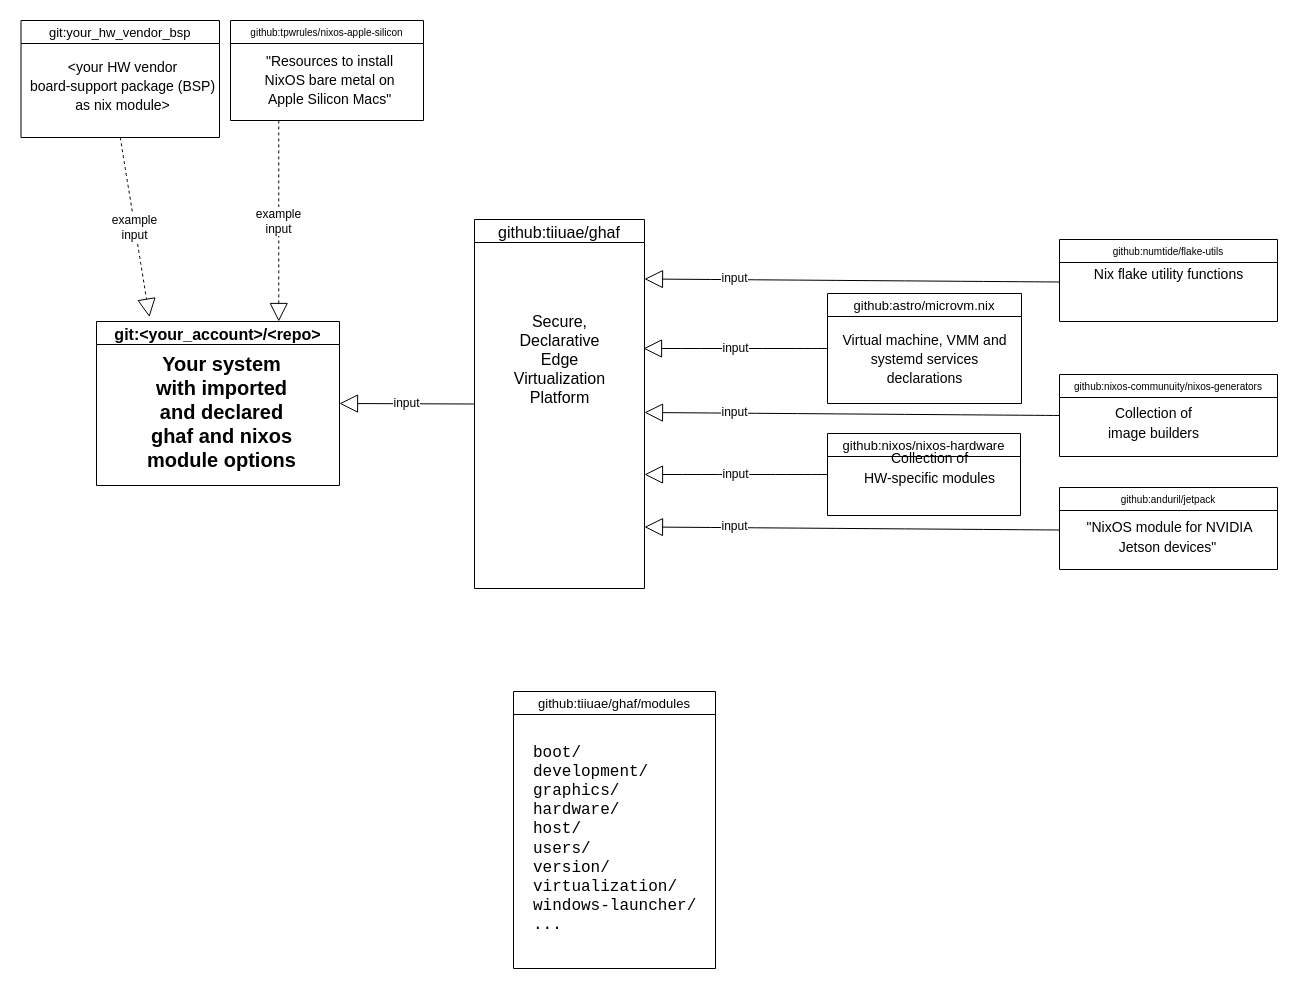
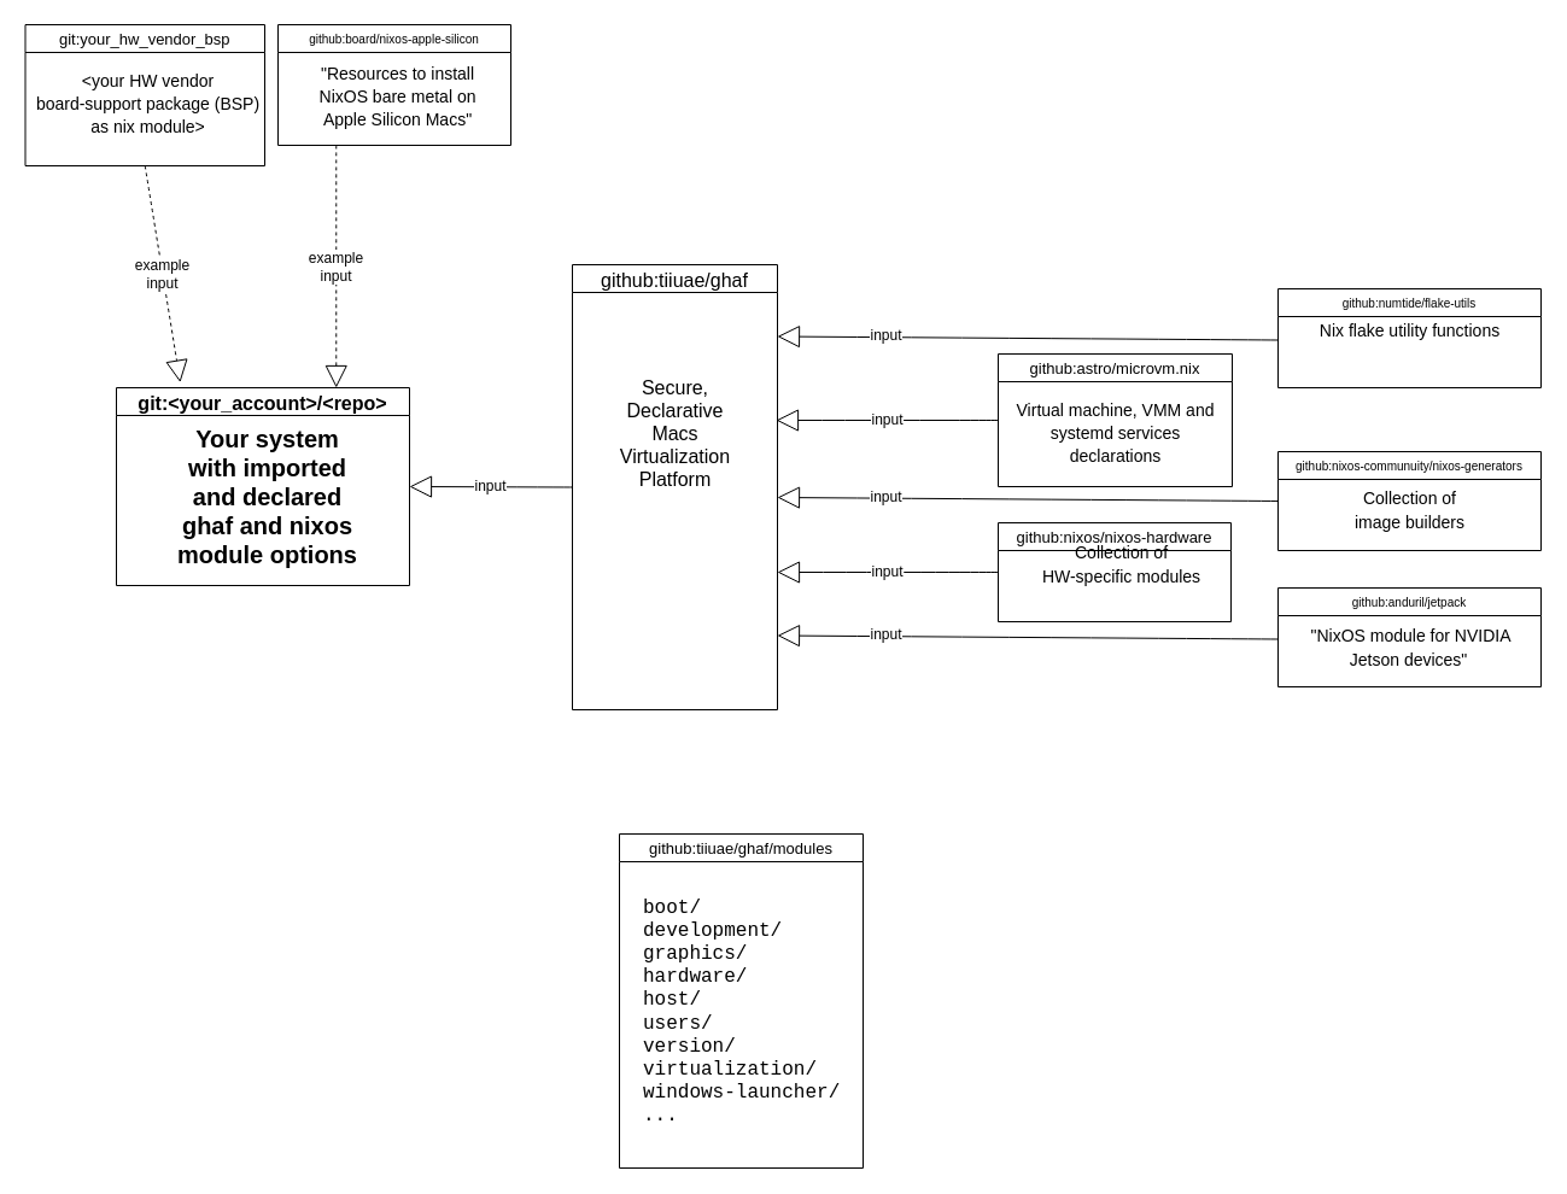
- <mxCell id="24" value="github:tpwrules/nixos-apple-silicon" style="swimlane;fontSize=10;startSize=23;fontStyle=0" vertex="1" parent="1"><mxGeometry x="230" y="20" width="193" height="100" as="geometry" /></mxCell>
+ <mxCell id="24" value="github:board/nixos-apple-silicon" style="swimlane;fontSize=10;startSize=23;fontStyle=0" vertex="1" parent="1"><mxGeometry x="230" y="20" width="193" height="100" as="geometry" /></mxCell>
- <mxCell id="3" value="&lt;font style=&quot;font-size: 16px;&quot;&gt;Secure,&lt;br&gt;Declarative&lt;br&gt;Edge &lt;br&gt;Virtualization&lt;/font&gt;&lt;br&gt;Platform" style="text;html=1;align=center;verticalAlign=middle;resizable=0;points=[];autosize=1;strokeColor=none;fillColor=none;fontSize=16;" vertex="1" parent="2"><mxGeometry x="30.5" y="85.5" width="109" height="108" as="geometry" /></mxCell>
+ <mxCell id="3" value="&lt;font style=&quot;font-size: 16px;&quot;&gt;Secure,&lt;br&gt;Declarative&lt;br&gt;Macs &lt;br&gt;Virtualization&lt;/font&gt;&lt;br&gt;Platform" style="text;html=1;align=center;verticalAlign=middle;resizable=0;points=[];autosize=1;strokeColor=none;fillColor=none;fontSize=16;" vertex="1" parent="2"><mxGeometry x="30.5" y="85.5" width="109" height="108" as="geometry" /></mxCell>
- <mxCell id="11" value="&lt;font style=&quot;font-size: 14px;&quot;&gt;Collection of &lt;br&gt;image builders&lt;/font&gt;" style="text;html=1;align=center;verticalAlign=middle;resizable=0;points=[];autosize=1;strokeColor=none;fillColor=none;fontSize=16;" vertex="1" parent="10"><mxGeometry x="39.5" y="23" width="109" height="50" as="geometry" /></mxCell>
+ <mxCell id="11" value="&lt;font style=&quot;font-size: 14px;&quot;&gt;Collection of &lt;br&gt;image builders&lt;/font&gt;" style="text;html=1;align=center;verticalAlign=middle;resizable=0;points=[];autosize=1;strokeColor=none;fillColor=none;fontSize=16;" vertex="1" parent="10"><mxGeometry x="54.5" y="23" width="109" height="50" as="geometry" /></mxCell>
